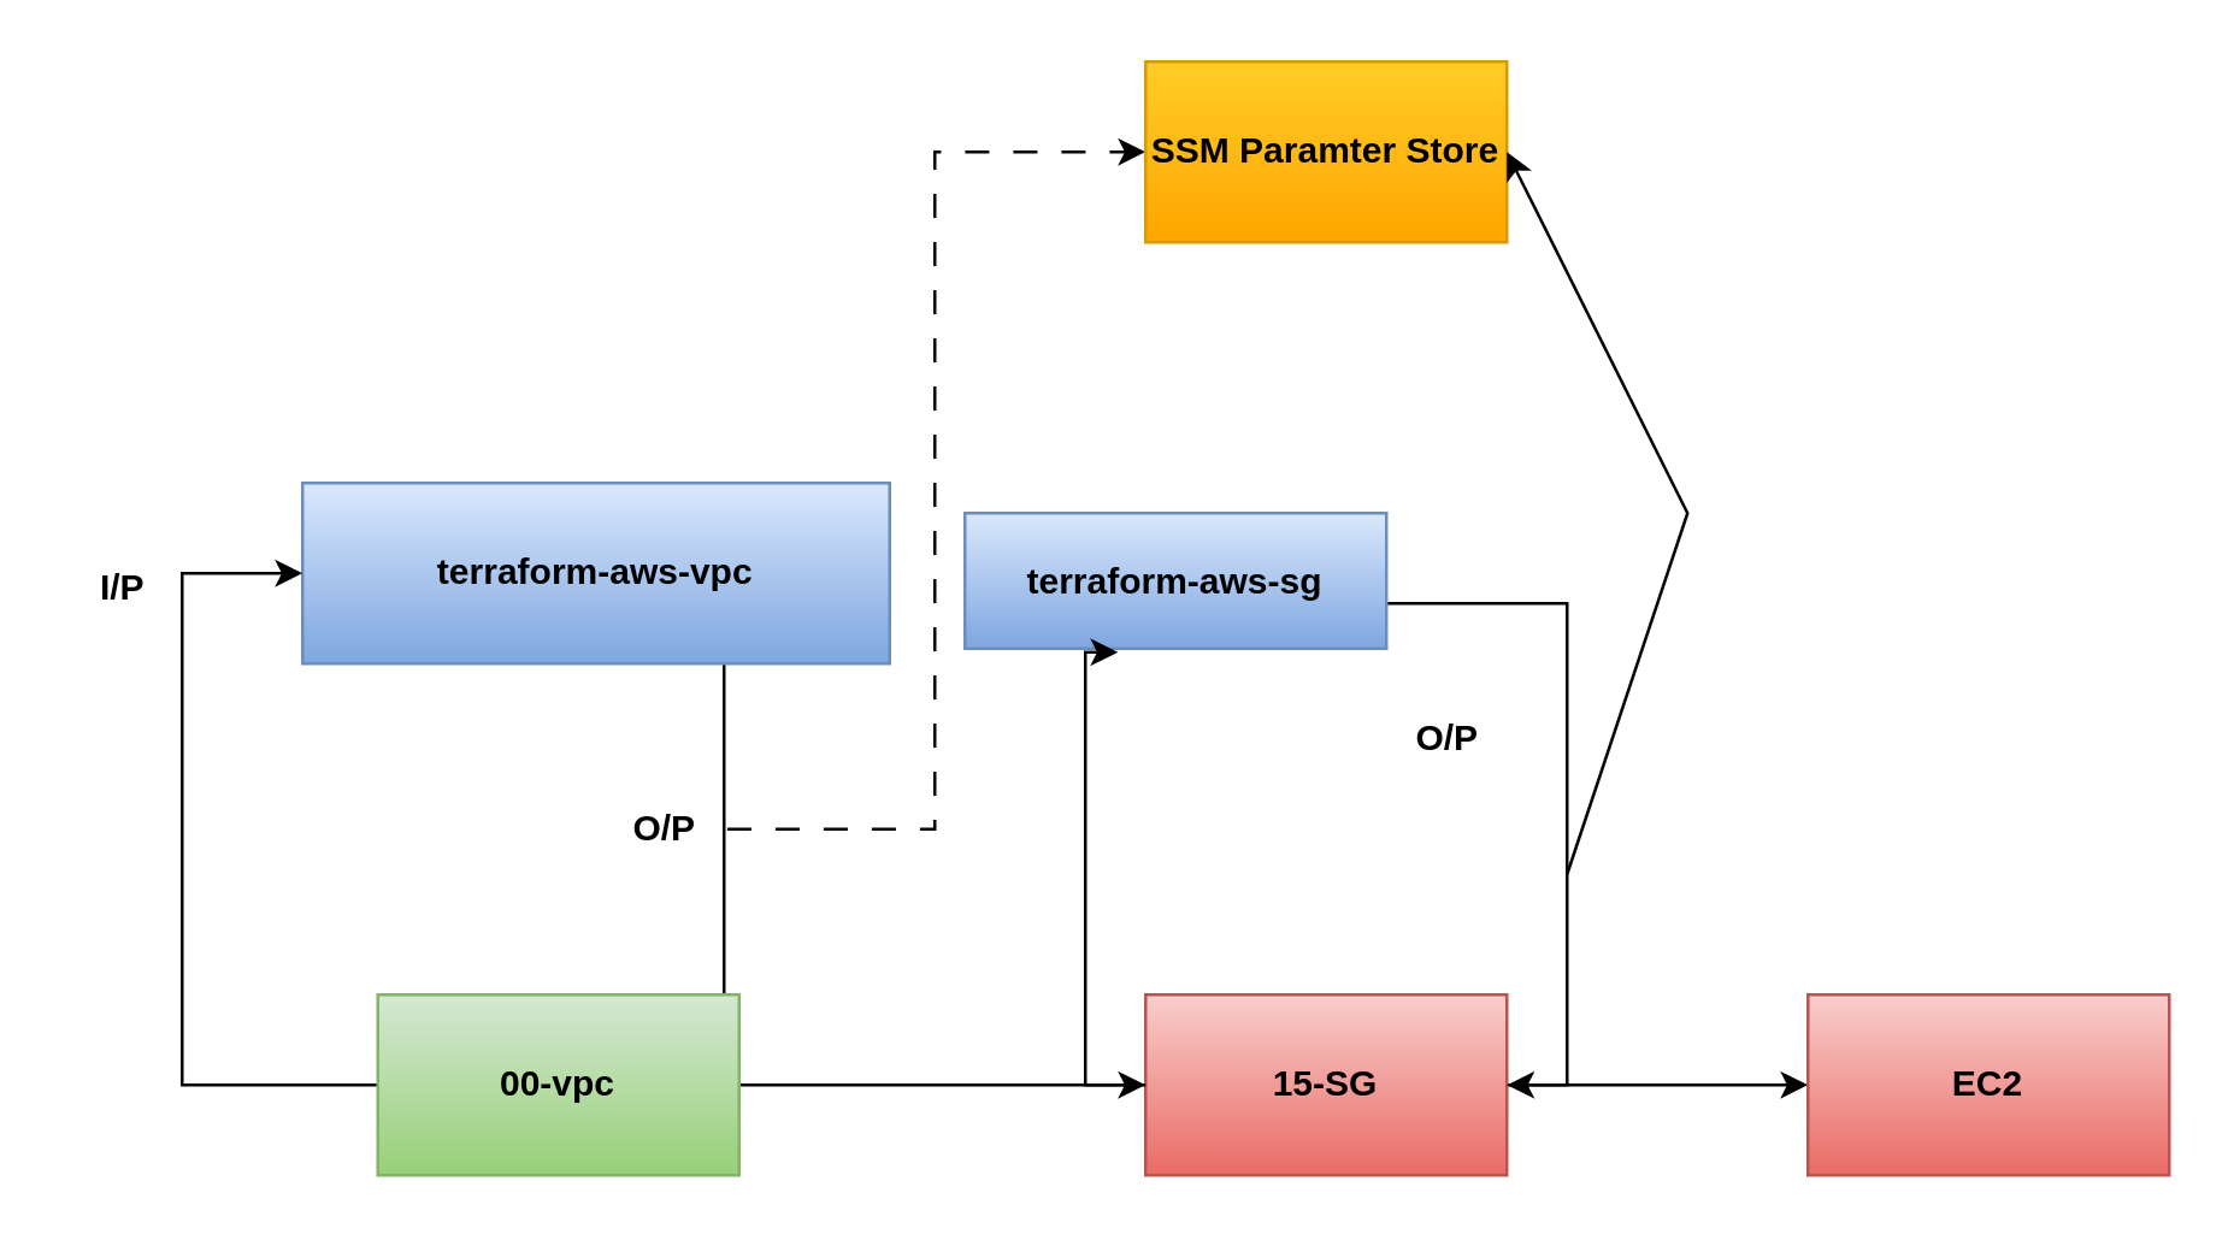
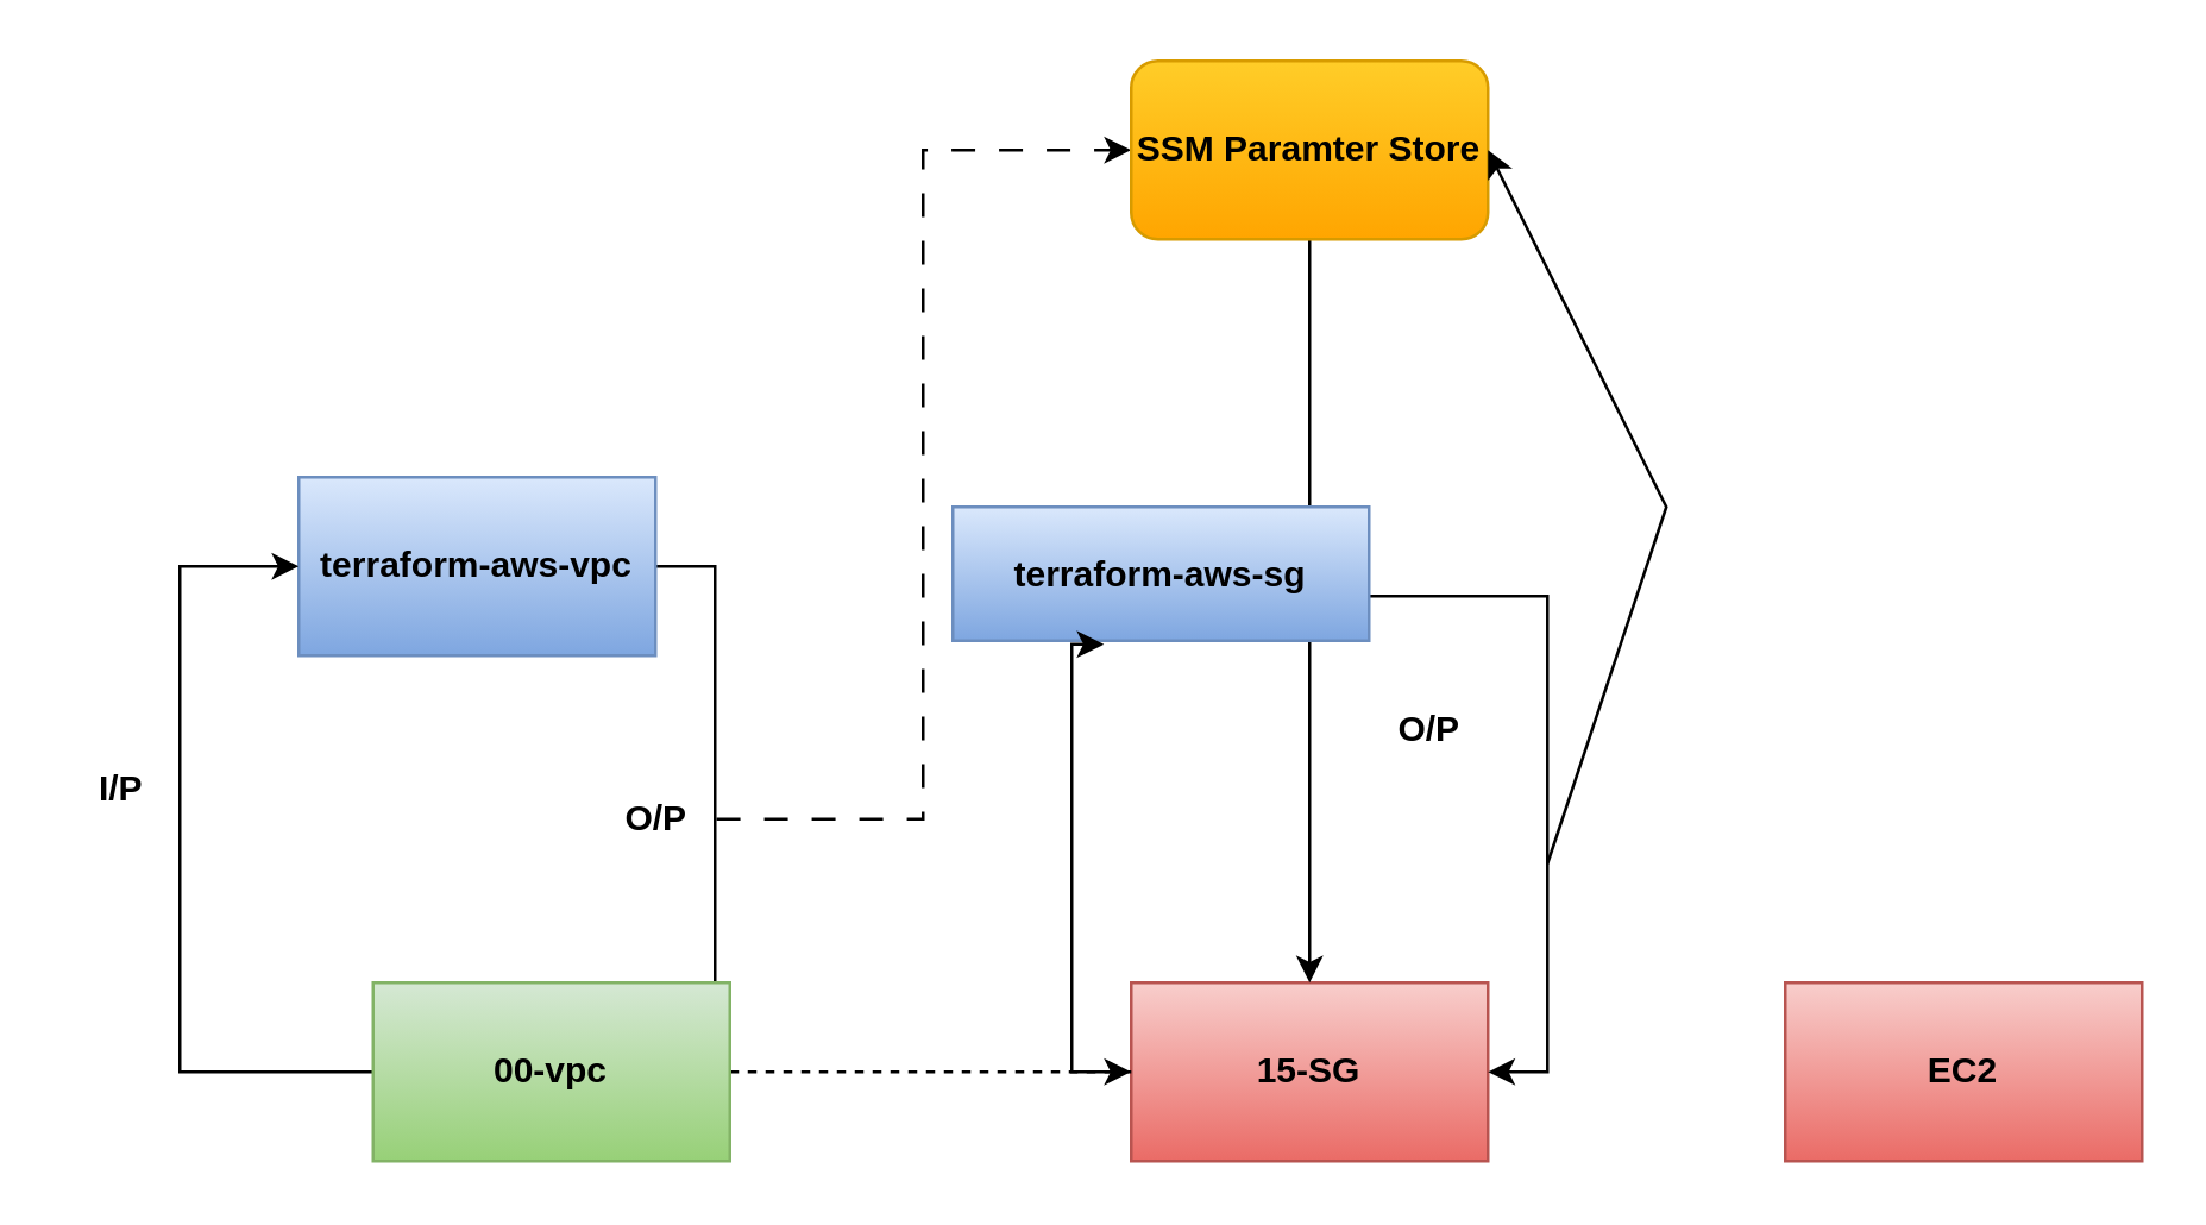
- <mxCell id="13" value="&lt;b&gt;SSM Paramter Store&lt;/b&gt;" style="whiteSpace=wrap;html=1;fillColor=#ffcd28;gradientColor=#ffa500;strokeColor=#d79b00;rounded=0;" vertex="1" parent="1"><mxGeometry x="380" y="20" width="120" height="60" as="geometry" /></mxCell>
+ <mxCell id="13" value="&lt;b&gt;SSM Paramter Store&lt;/b&gt;" style="rounded=1;whiteSpace=wrap;html=1;fillColor=#ffcd28;gradientColor=#ffa500;strokeColor=#d79b00;" vertex="1" parent="1"><mxGeometry x="380" y="20" width="120" height="60" as="geometry" /></mxCell>
- <mxCell id="3" value="&lt;b&gt;terraform-aws-vpc&lt;/b&gt;" style="rounded=0;whiteSpace=wrap;html=1;fillColor=#dae8fc;gradientColor=#7ea6e0;strokeColor=#6c8ebf;" vertex="1" parent="1"><mxGeometry x="100" y="160" width="195" height="60" as="geometry" /></mxCell>
+ <mxCell id="3" value="&lt;b&gt;terraform-aws-vpc&lt;/b&gt;" style="rounded=0;whiteSpace=wrap;html=1;fillColor=#dae8fc;gradientColor=#7ea6e0;strokeColor=#6c8ebf;" vertex="1" parent="1"><mxGeometry x="100" y="160" width="120" height="60" as="geometry" /></mxCell>
- <mxCell id="7" value="&lt;b&gt;I/P&lt;/b&gt;" style="text;html=1;align=center;verticalAlign=middle;resizable=0;points=[];autosize=1;strokeColor=none;fillColor=none;" vertex="1" parent="1"><mxGeometry x="20" y="180" width="40" height="30" as="geometry" /></mxCell>
+ <mxCell id="7" value="&lt;b&gt;I/P&lt;/b&gt;" style="text;html=1;align=center;verticalAlign=middle;resizable=0;points=[];autosize=1;strokeColor=none;fillColor=none;" vertex="1" parent="1"><mxGeometry x="20" y="250" width="40" height="30" as="geometry" /></mxCell>
+ <mxCell id="12" style="edgeStyle=orthogonalEdgeStyle;rounded=0;orthogonalLoop=1;jettySize=auto;html=1;entryX=0.5;entryY=0;entryDx=0;entryDy=0;" edge="1" parent="1" source="13" target="11"><mxGeometry relative="1" as="geometry" /></mxCell>
- <mxCell id="5" style="edgeStyle=orthogonalEdgeStyle;rounded=0;orthogonalLoop=1;jettySize=auto;html=1;entryX=0;entryY=0.5;entryDx=0;entryDy=0;" edge="1" parent="1" source="6" target="11"><mxGeometry relative="1" as="geometry" /></mxCell>
+ <mxCell id="5" style="edgeStyle=orthogonalEdgeStyle;rounded=0;orthogonalLoop=1;jettySize=auto;html=1;entryX=0;entryY=0.5;entryDx=0;entryDy=0;dashed=1;" edge="1" parent="1" source="6" target="11"><mxGeometry relative="1" as="geometry" /></mxCell>
- <mxCell id="10" style="edgeStyle=orthogonalEdgeStyle;rounded=0;orthogonalLoop=1;jettySize=auto;html=1;entryX=0;entryY=0.5;entryDx=0;entryDy=0;" edge="1" parent="1" source="11" target="14"><mxGeometry relative="1" as="geometry" /></mxCell>
